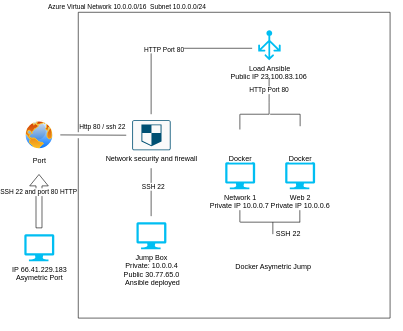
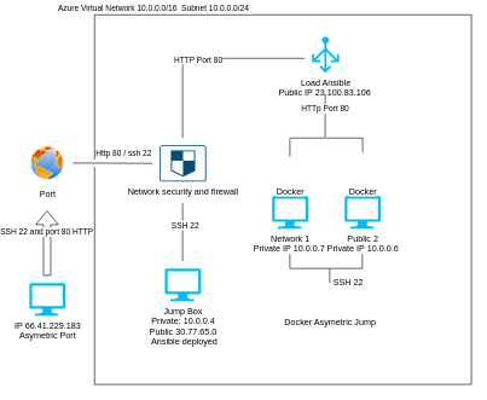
- <mxCell id="16" value="Web 2&lt;br&gt;Private IP 10.0.0.6&lt;br&gt;&amp;nbsp;" style="verticalLabelPosition=bottom;html=1;verticalAlign=top;align=center;strokeColor=none;fillColor=#00BEF2;shape=mxgraph.azure.computer;pointerEvents=1;" vertex="1" parent="1"><mxGeometry x="455" y="270" width="50" height="45" as="geometry" /></mxCell>
+ <mxCell id="16" value="Public 2&lt;br&gt;Private IP 10.0.0.6&lt;br&gt;&amp;nbsp;" style="verticalLabelPosition=bottom;html=1;verticalAlign=top;align=center;strokeColor=none;fillColor=#00BEF2;shape=mxgraph.azure.computer;pointerEvents=1;" vertex="1" parent="1"><mxGeometry x="455" y="270" width="50" height="45" as="geometry" /></mxCell>
